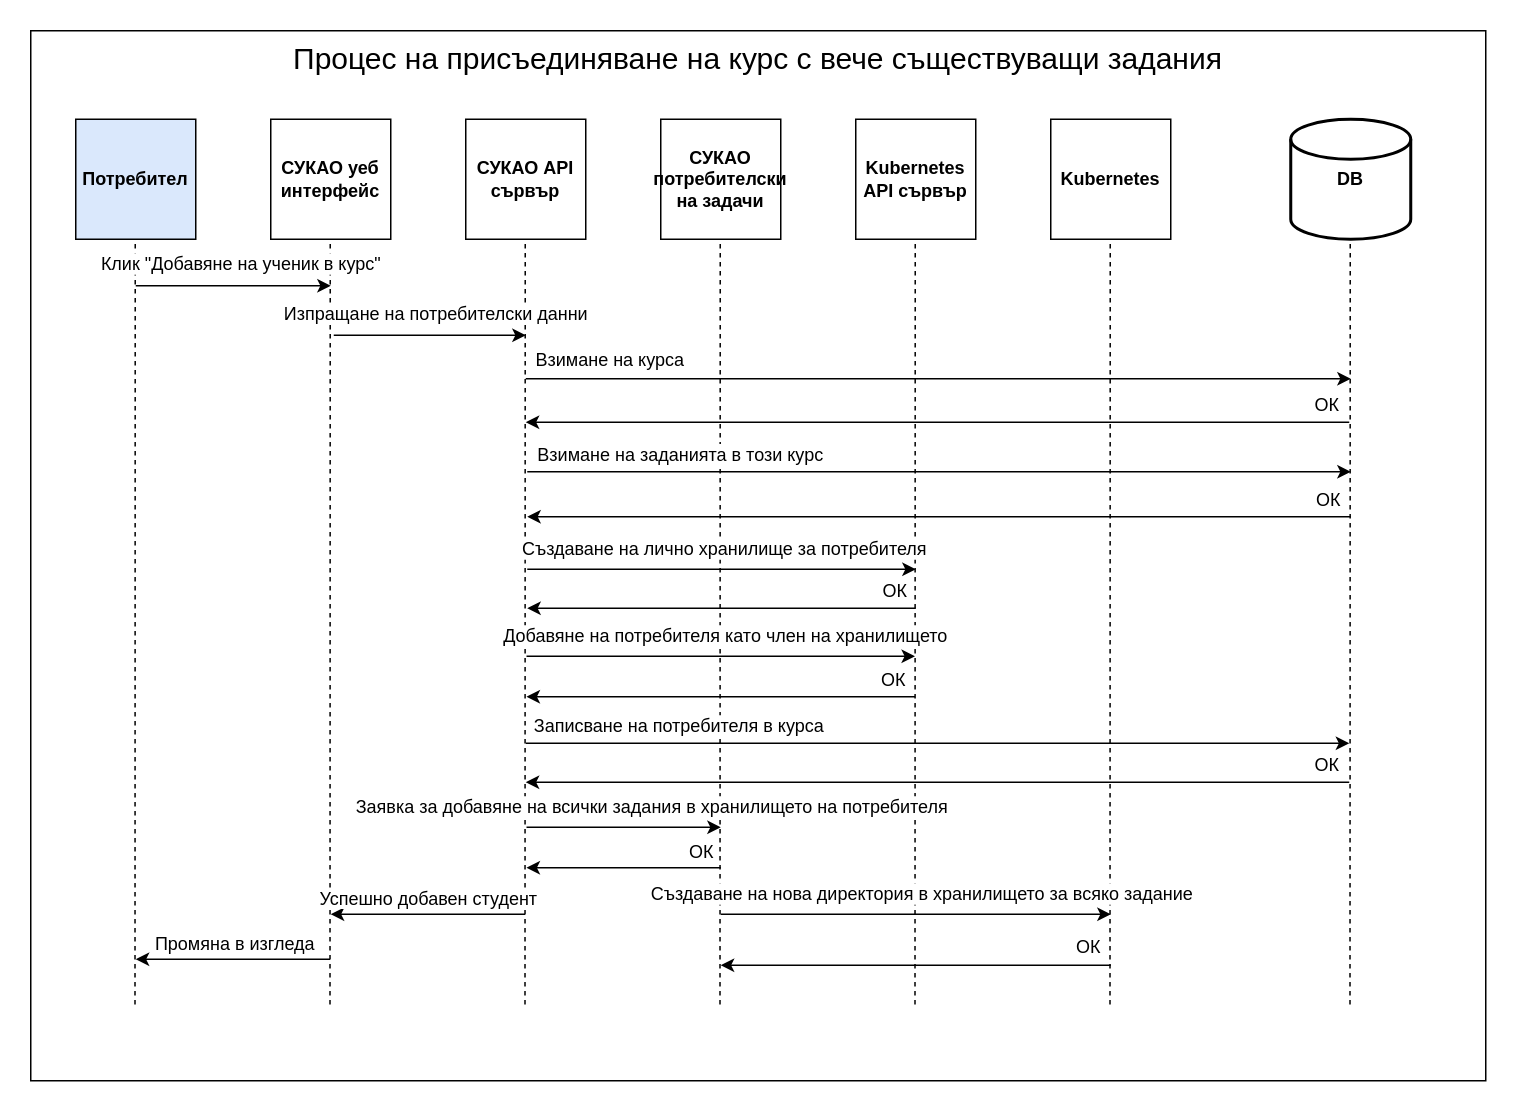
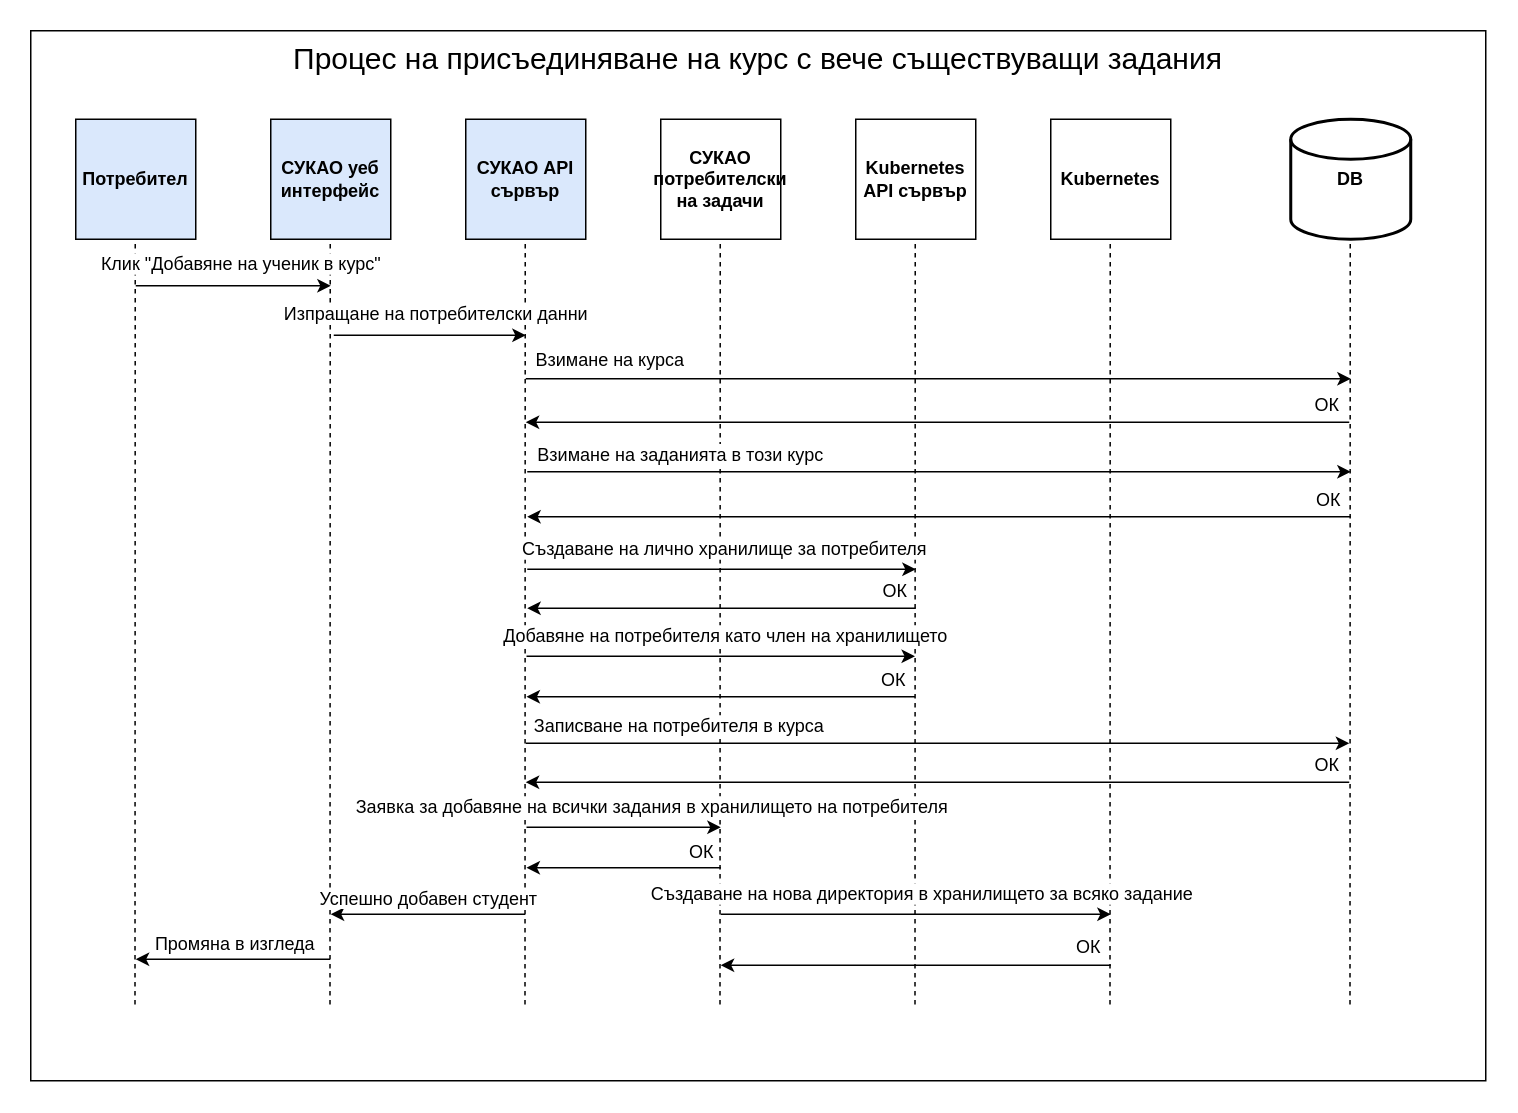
- <mxCell id="6" value="&lt;font color=&quot;#000000&quot;&gt;&lt;b&gt;СУКАО уеб интерфейс&lt;/b&gt;&lt;/font&gt;" style="whiteSpace=wrap;html=1;aspect=fixed;fillColor=#FFFFFF;strokeColor=#000000;" parent="1" vertex="1"><mxGeometry x="180" y="79" width="80" height="80" as="geometry" /></mxCell>
+ <mxCell id="6" value="&lt;font color=&quot;#000000&quot;&gt;&lt;b&gt;СУКАО уеб интерфейс&lt;/b&gt;&lt;/font&gt;" style="whiteSpace=wrap;html=1;aspect=fixed;fillColor=#dae8fc;strokeColor=#000000;" parent="1" vertex="1"><mxGeometry x="180" y="79" width="80" height="80" as="geometry" /></mxCell>
- <mxCell id="4" value="&lt;b style=&quot;color: rgb(0 , 0 , 0)&quot;&gt;СУКАО API сървър&lt;/b&gt;" style="whiteSpace=wrap;html=1;aspect=fixed;fillColor=#FFFFFF;strokeColor=#000000;" parent="1" vertex="1"><mxGeometry x="310" y="79" width="80" height="80" as="geometry" /></mxCell>
+ <mxCell id="4" value="&lt;b style=&quot;color: rgb(0 , 0 , 0)&quot;&gt;СУКАО API сървър&lt;/b&gt;" style="whiteSpace=wrap;html=1;aspect=fixed;fillColor=#dae8fc;strokeColor=#000000;" parent="1" vertex="1"><mxGeometry x="310" y="79" width="80" height="80" as="geometry" /></mxCell>
